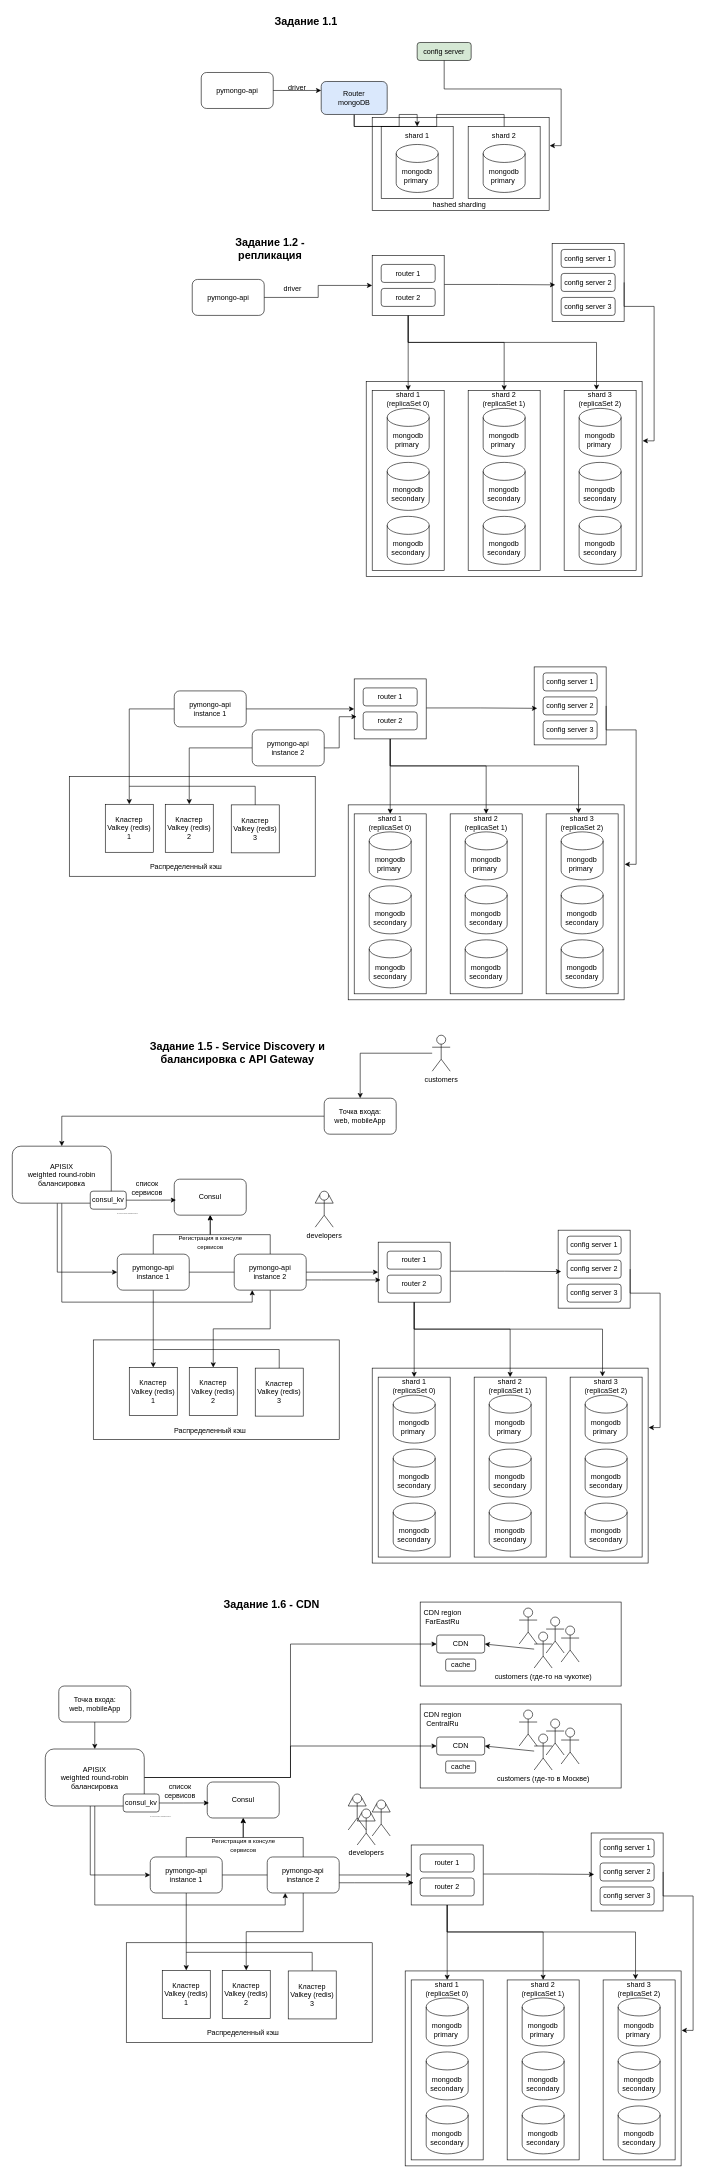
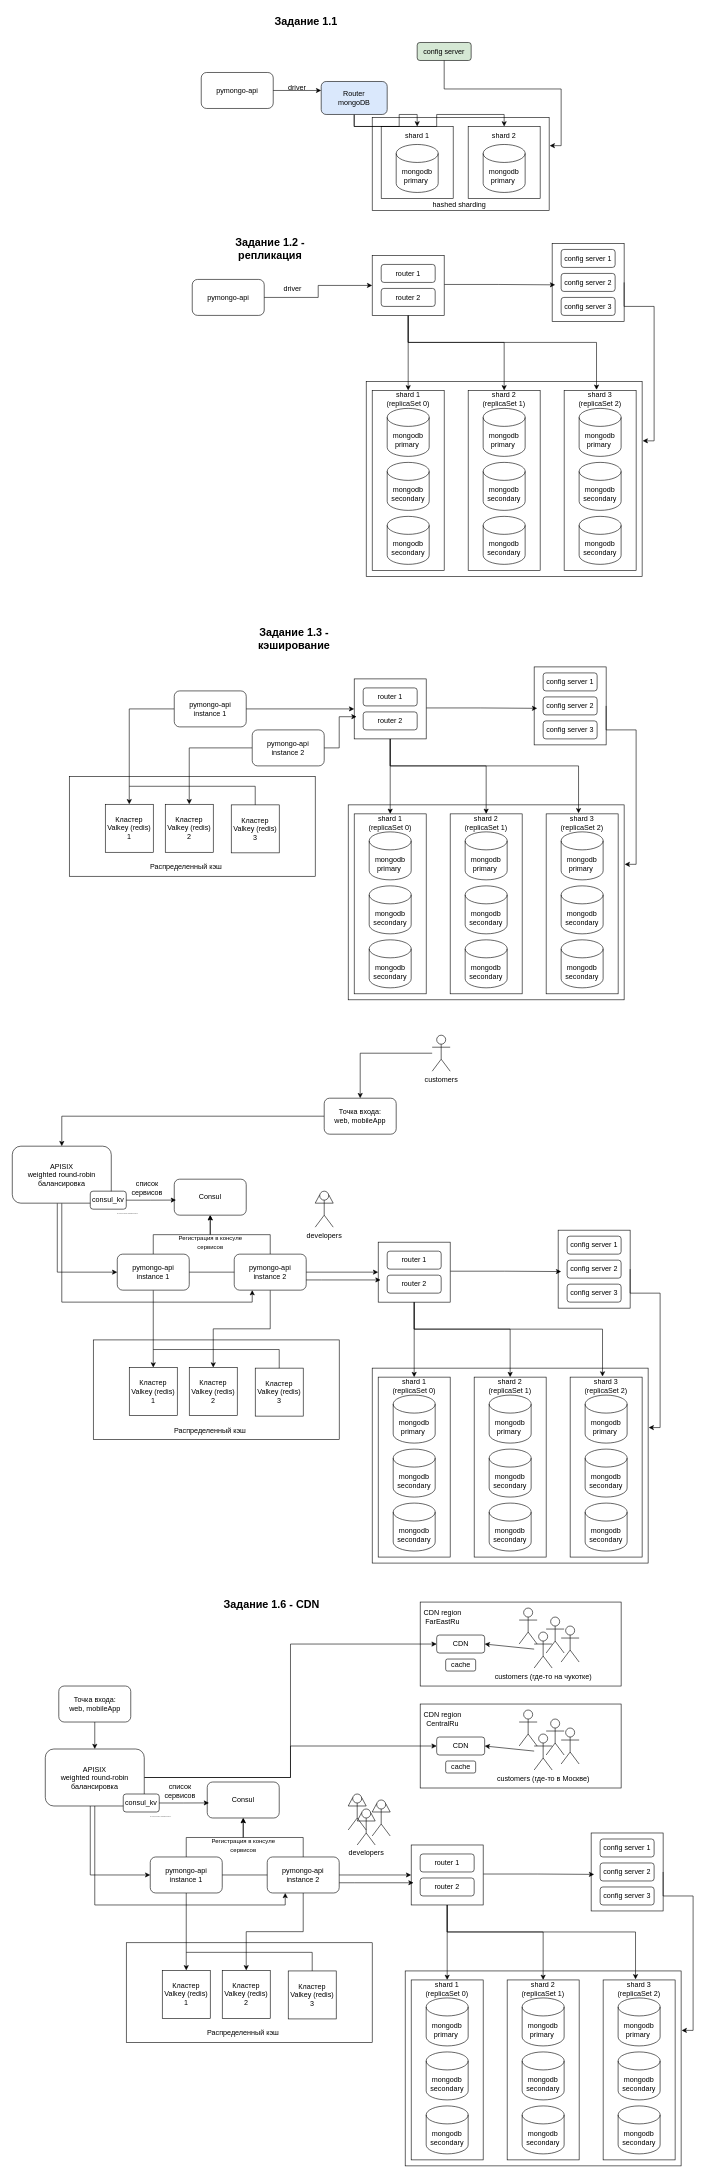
- <mxCell id="13" style="edgeStyle=orthogonalEdgeStyle;rounded=0;orthogonalLoop=1;jettySize=auto;html=1;exitX=0.5;exitY=1;exitDx=0;exitDy=0;entryX=0.5;entryY=0;entryDx=0;entryDy=0;endArrow=none;" parent="1" source="14" target="19" edge="1"><mxGeometry relative="1" as="geometry" /></mxCell>
+ <mxCell id="13" style="edgeStyle=orthogonalEdgeStyle;rounded=0;orthogonalLoop=1;jettySize=auto;html=1;exitX=0.5;exitY=1;exitDx=0;exitDy=0;entryX=0.5;entryY=0;entryDx=0;entryDy=0;" parent="1" source="14" target="19" edge="1"><mxGeometry relative="1" as="geometry" /></mxCell>
+ <mxCell id="42" value="&lt;b&gt;&lt;font style=&quot;font-size: 18px;&quot;&gt;Задание 1.3 - кэширование&lt;/font&gt;&lt;/b&gt;" style="text;html=1;align=center;verticalAlign=middle;whiteSpace=wrap;rounded=0;" parent="1" vertex="1"><mxGeometry x="420" y="1050" width="140" height="30" as="geometry" /></mxCell>
- <mxCell id="96" value="&lt;b&gt;&lt;font style=&quot;font-size: 18px;&quot;&gt;Задание 1.5 -&amp;nbsp;&lt;/font&gt;&lt;/b&gt;&lt;span style=&quot;font-size: 18px;&quot;&gt;&lt;b&gt;Service Discovery и балансировка с API Gateway&lt;/b&gt;&lt;/span&gt;" style="text;html=1;align=center;verticalAlign=middle;whiteSpace=wrap;rounded=0;" vertex="1" parent="1"><mxGeometry x="207.5" y="1740" width="375" height="30" as="geometry" /></mxCell>
